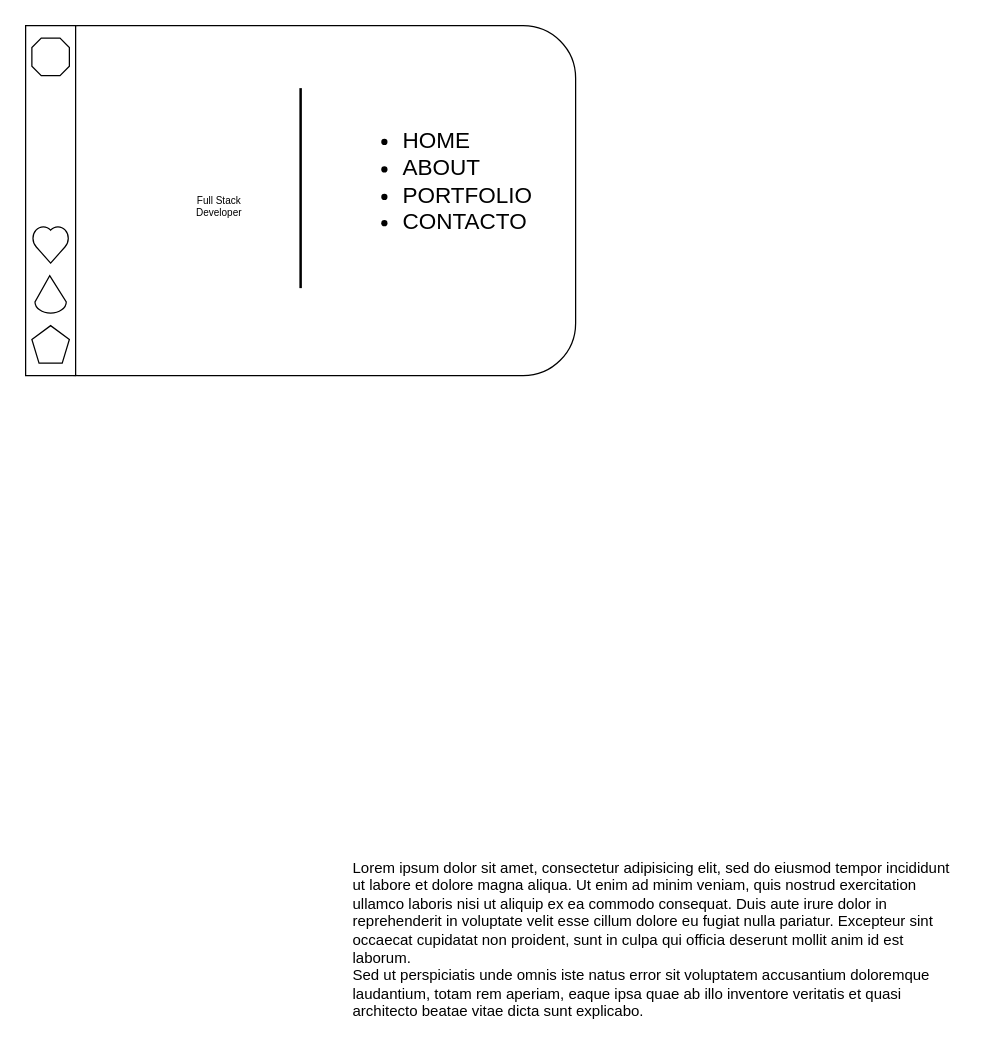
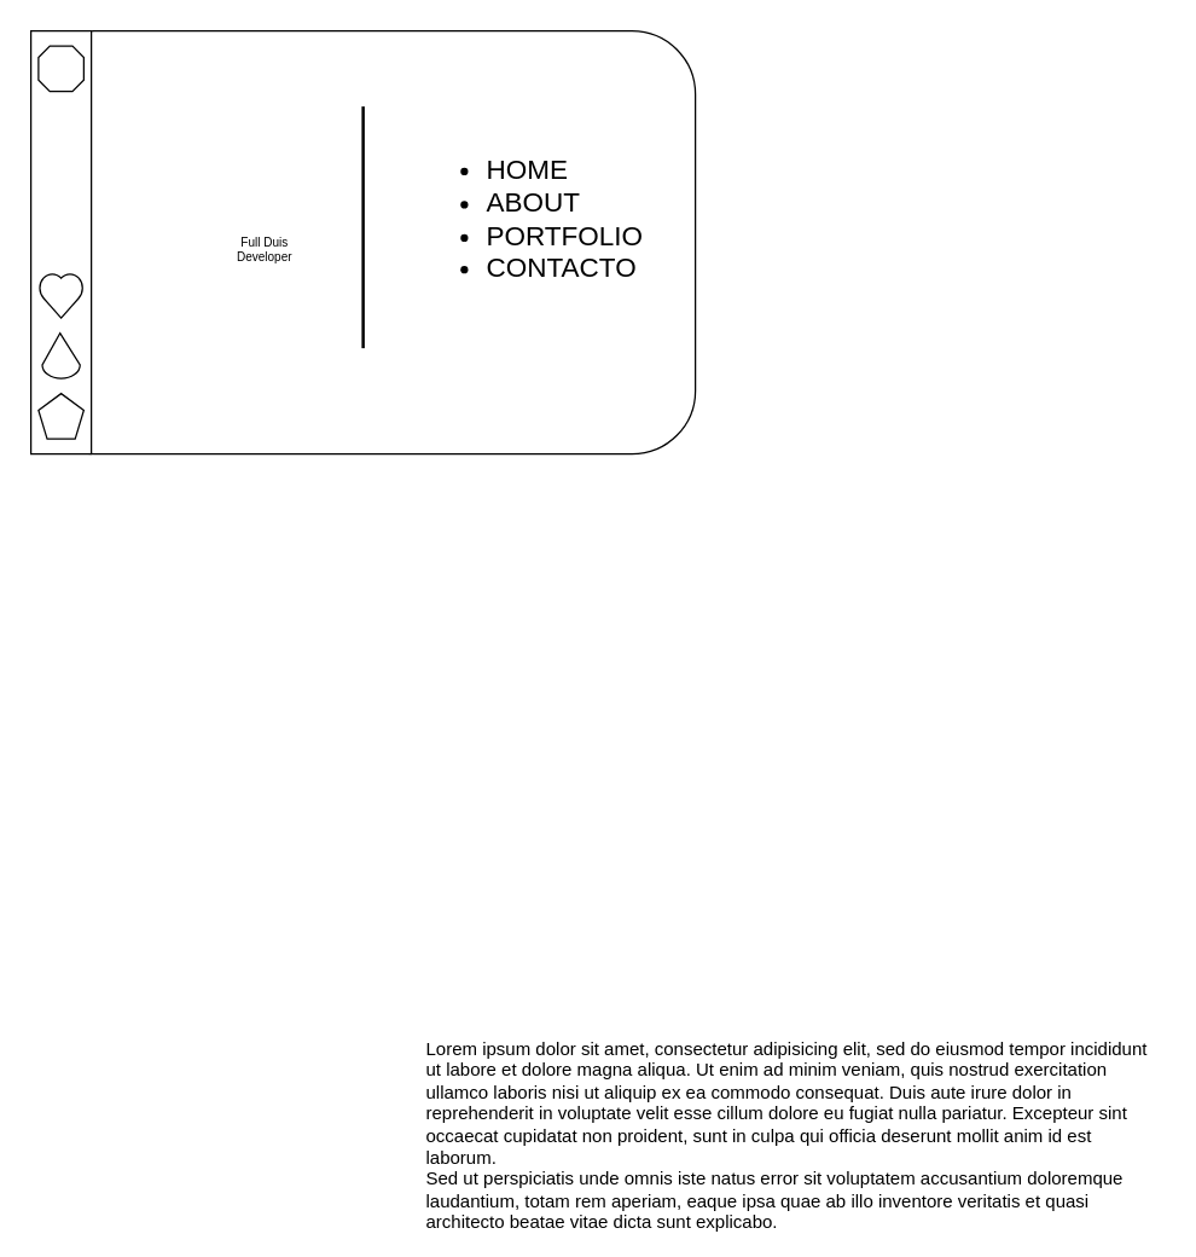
- <mxCell id="5" value="Full Stack Developer" style="text;html=1;strokeColor=none;fillColor=none;align=center;verticalAlign=middle;whiteSpace=wrap;rounded=0;fontSize=8;" vertex="1" parent="1"><mxGeometry x="145" y="150" width="60" height="30" as="geometry" /></mxCell>
+ <mxCell id="5" value="Full Duis Developer" style="text;html=1;strokeColor=none;fillColor=none;align=center;verticalAlign=middle;whiteSpace=wrap;rounded=0;fontSize=8;" vertex="1" parent="1"><mxGeometry x="145" y="150" width="60" height="30" as="geometry" /></mxCell>
